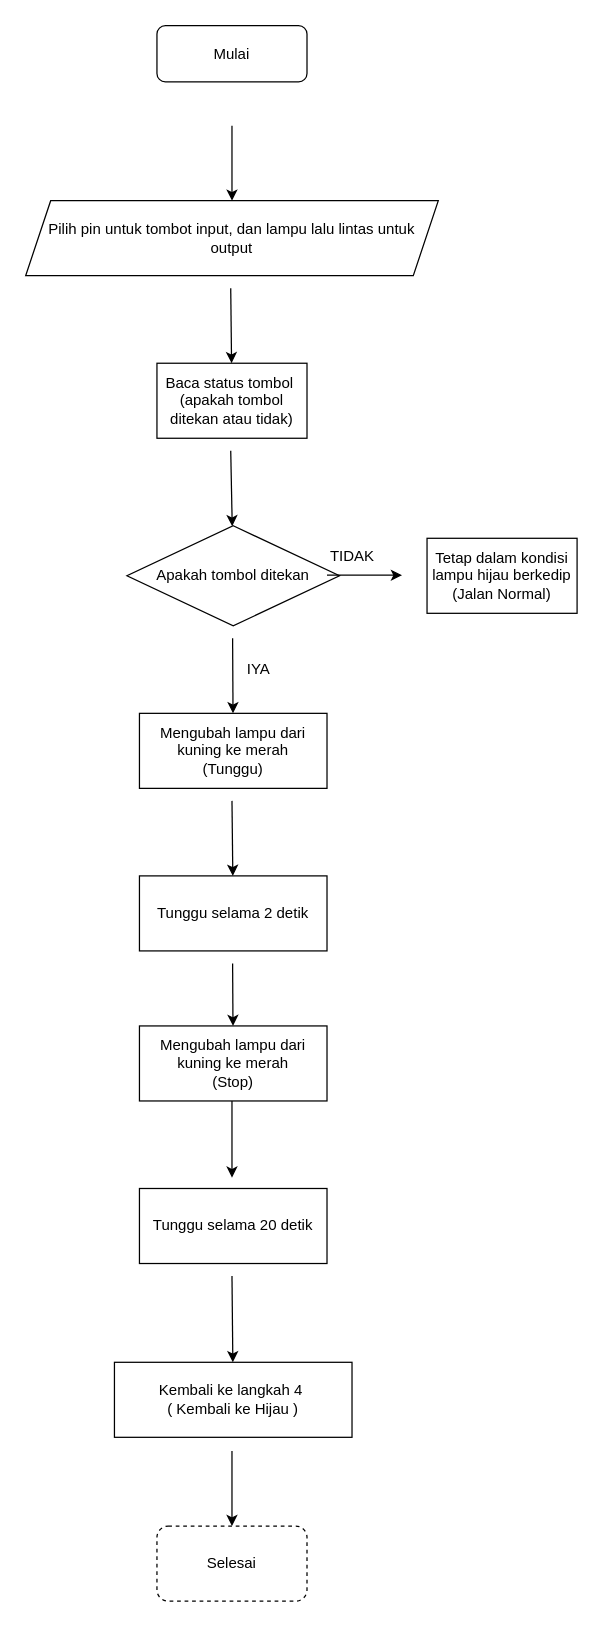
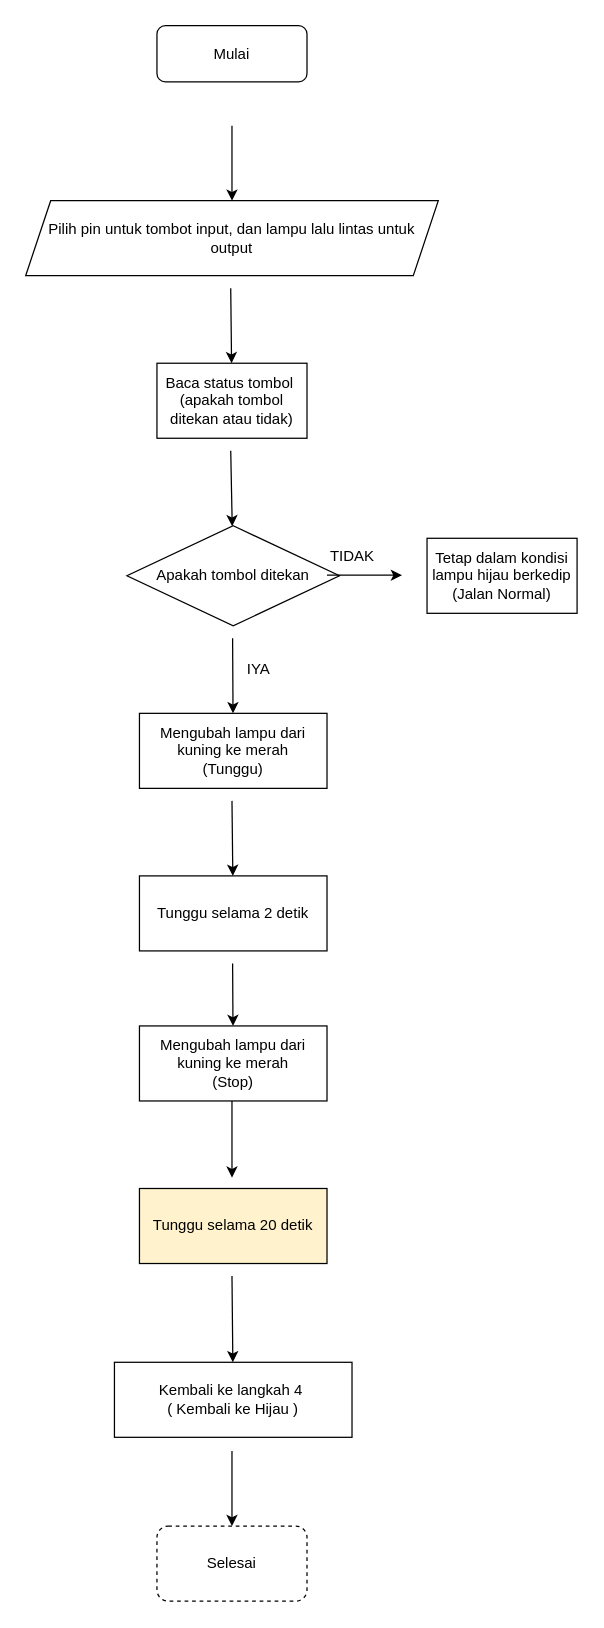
- <mxCell id="18" value="Tunggu selama 20 detik" style="rounded=0;whiteSpace=wrap;html=1;" vertex="1" parent="1"><mxGeometry x="111" y="950" width="150" height="60" as="geometry" /></mxCell>
+ <mxCell id="18" value="Tunggu selama 20 detik" style="rounded=0;whiteSpace=wrap;html=1;fillColor=#fff2cc;" vertex="1" parent="1"><mxGeometry x="111" y="950" width="150" height="60" as="geometry" /></mxCell>
